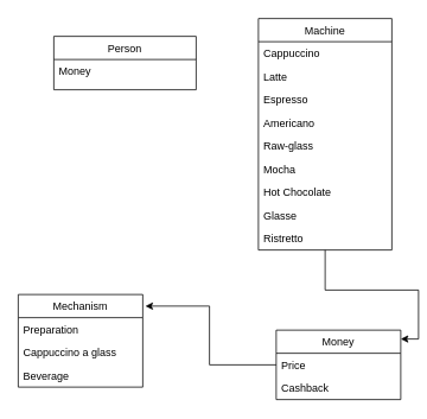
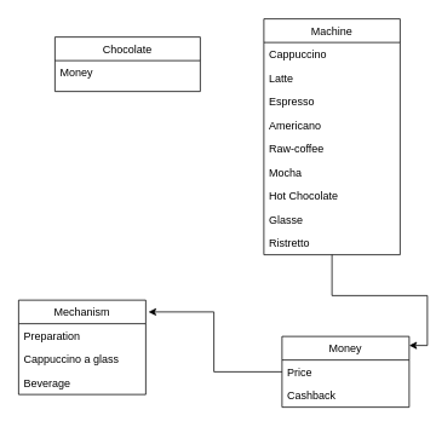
- <mxCell id="2" value="Person" style="swimlane;fontStyle=0;align=center;verticalAlign=top;childLayout=stackLayout;horizontal=1;startSize=26;horizontalStack=0;resizeParent=1;resizeLast=0;collapsible=1;marginBottom=0;rounded=0;shadow=0;strokeWidth=1;" parent="1" vertex="1"><mxGeometry x="60" y="40" width="160" height="60" as="geometry"><mxRectangle x="220" y="120" width="160" height="26" as="alternateBounds" /></mxGeometry></mxCell>
+ <mxCell id="2" value="Chocolate" style="swimlane;fontStyle=0;align=center;verticalAlign=top;childLayout=stackLayout;horizontal=1;startSize=26;horizontalStack=0;resizeParent=1;resizeLast=0;collapsible=1;marginBottom=0;rounded=0;shadow=0;strokeWidth=1;" parent="1" vertex="1"><mxGeometry x="60" y="40" width="160" height="60" as="geometry"><mxRectangle x="220" y="120" width="160" height="26" as="alternateBounds" /></mxGeometry></mxCell>
- <mxCell id="10" value="Raw-glass" style="text;align=left;verticalAlign=top;spacingLeft=4;spacingRight=4;overflow=hidden;rotatable=0;points=[[0,0.5],[1,0.5]];portConstraint=eastwest;" parent="5" vertex="1"><mxGeometry y="130" width="150" height="26" as="geometry" /></mxCell>
+ <mxCell id="10" value="Raw-coffee" style="text;align=left;verticalAlign=top;spacingLeft=4;spacingRight=4;overflow=hidden;rotatable=0;points=[[0,0.5],[1,0.5]];portConstraint=eastwest;" parent="5" vertex="1"><mxGeometry y="130" width="150" height="26" as="geometry" /></mxCell>
